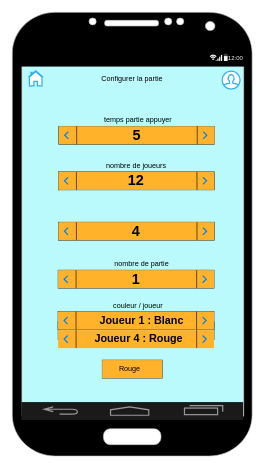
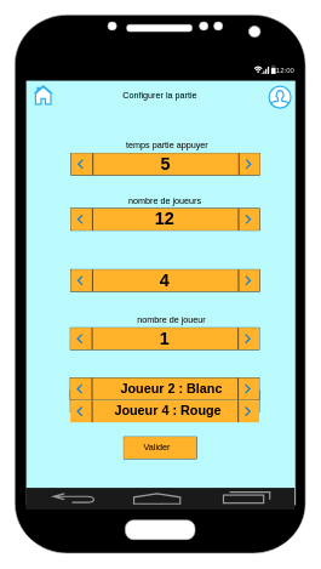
- <mxCell id="56" value="nombre de partie" style="text;html=1;strokeColor=none;fillColor=none;align=center;verticalAlign=middle;whiteSpace=wrap;rounded=0;" vertex="1" parent="1"><mxGeometry x="96.35" y="430" width="280" height="20" as="geometry" /></mxCell>
+ <mxCell id="56" value="nombre de joueur" style="text;html=1;strokeColor=none;fillColor=none;align=center;verticalAlign=middle;whiteSpace=wrap;rounded=0;" vertex="1" parent="1"><mxGeometry x="96.35" y="430" width="280" height="20" as="geometry" /></mxCell>
- <mxCell id="55" value="couleur / joueur" style="text;html=1;strokeColor=none;fillColor=none;align=center;verticalAlign=middle;whiteSpace=wrap;rounded=0;" vertex="1" parent="1"><mxGeometry x="90" y="499" width="280" height="20" as="geometry" /></mxCell>
- <mxCell id="51" value="&lt;span style=&quot;font-size: 18px&quot;&gt;&lt;b&gt;Joueur 1 : Blanc&lt;/b&gt;&lt;/span&gt;" style="text;html=1;strokeColor=none;fillColor=none;align=center;verticalAlign=middle;whiteSpace=wrap;rounded=0;" parent="46" vertex="1"><mxGeometry x="30" y="2.5" width="220" height="25" as="geometry" /></mxCell>
+ <mxCell id="51" value="&lt;span style=&quot;font-size: 18px&quot;&gt;&lt;b&gt;Joueur 2 : Blanc&lt;/b&gt;&lt;/span&gt;" style="text;html=1;strokeColor=none;fillColor=none;align=center;verticalAlign=middle;whiteSpace=wrap;rounded=0;" parent="46" vertex="1"><mxGeometry x="30" y="2.5" width="220" height="25" as="geometry" /></mxCell>
- <mxCell id="57" value="Rouge" style="text;html=1;strokeColor=none;fillColor=none;align=center;verticalAlign=middle;whiteSpace=wrap;rounded=0;" vertex="1" parent="1"><mxGeometry x="176.46" y="605" width="80" height="20" as="geometry" /></mxCell>
+ <mxCell id="57" value="Valider" style="text;html=1;strokeColor=none;fillColor=none;align=center;verticalAlign=middle;whiteSpace=wrap;rounded=0;" vertex="1" parent="1"><mxGeometry x="176.46" y="605" width="80" height="20" as="geometry" /></mxCell>
